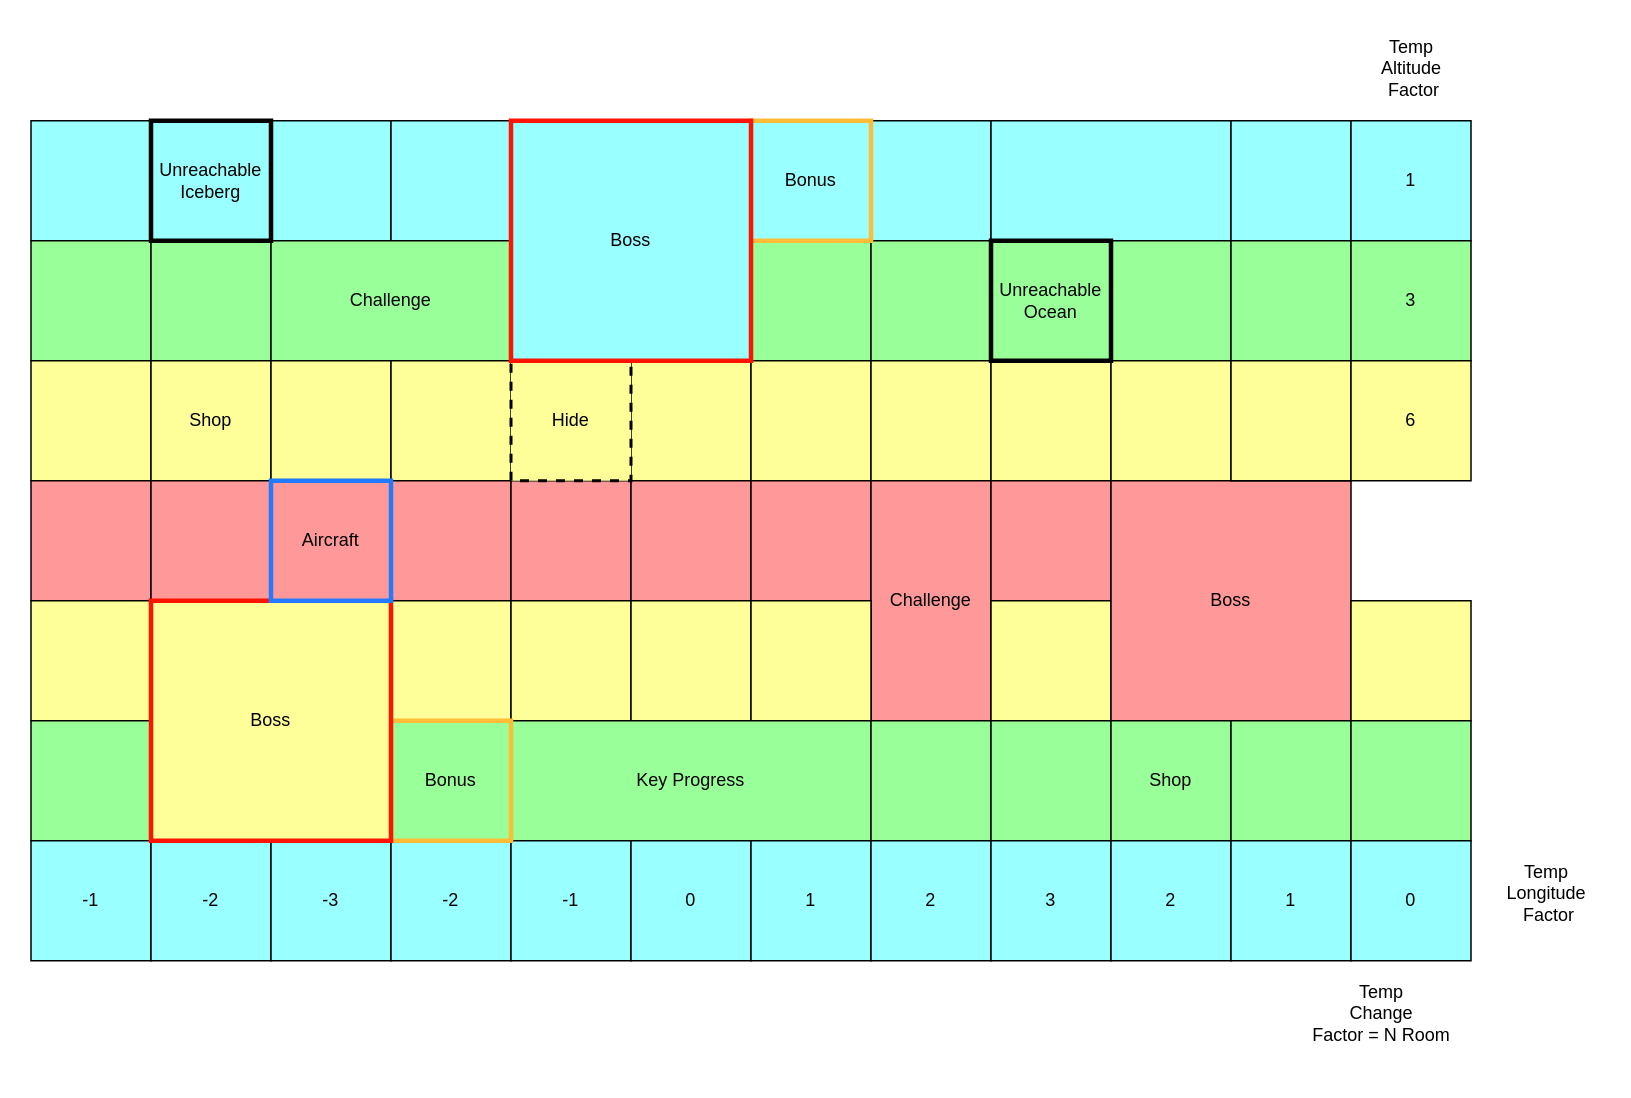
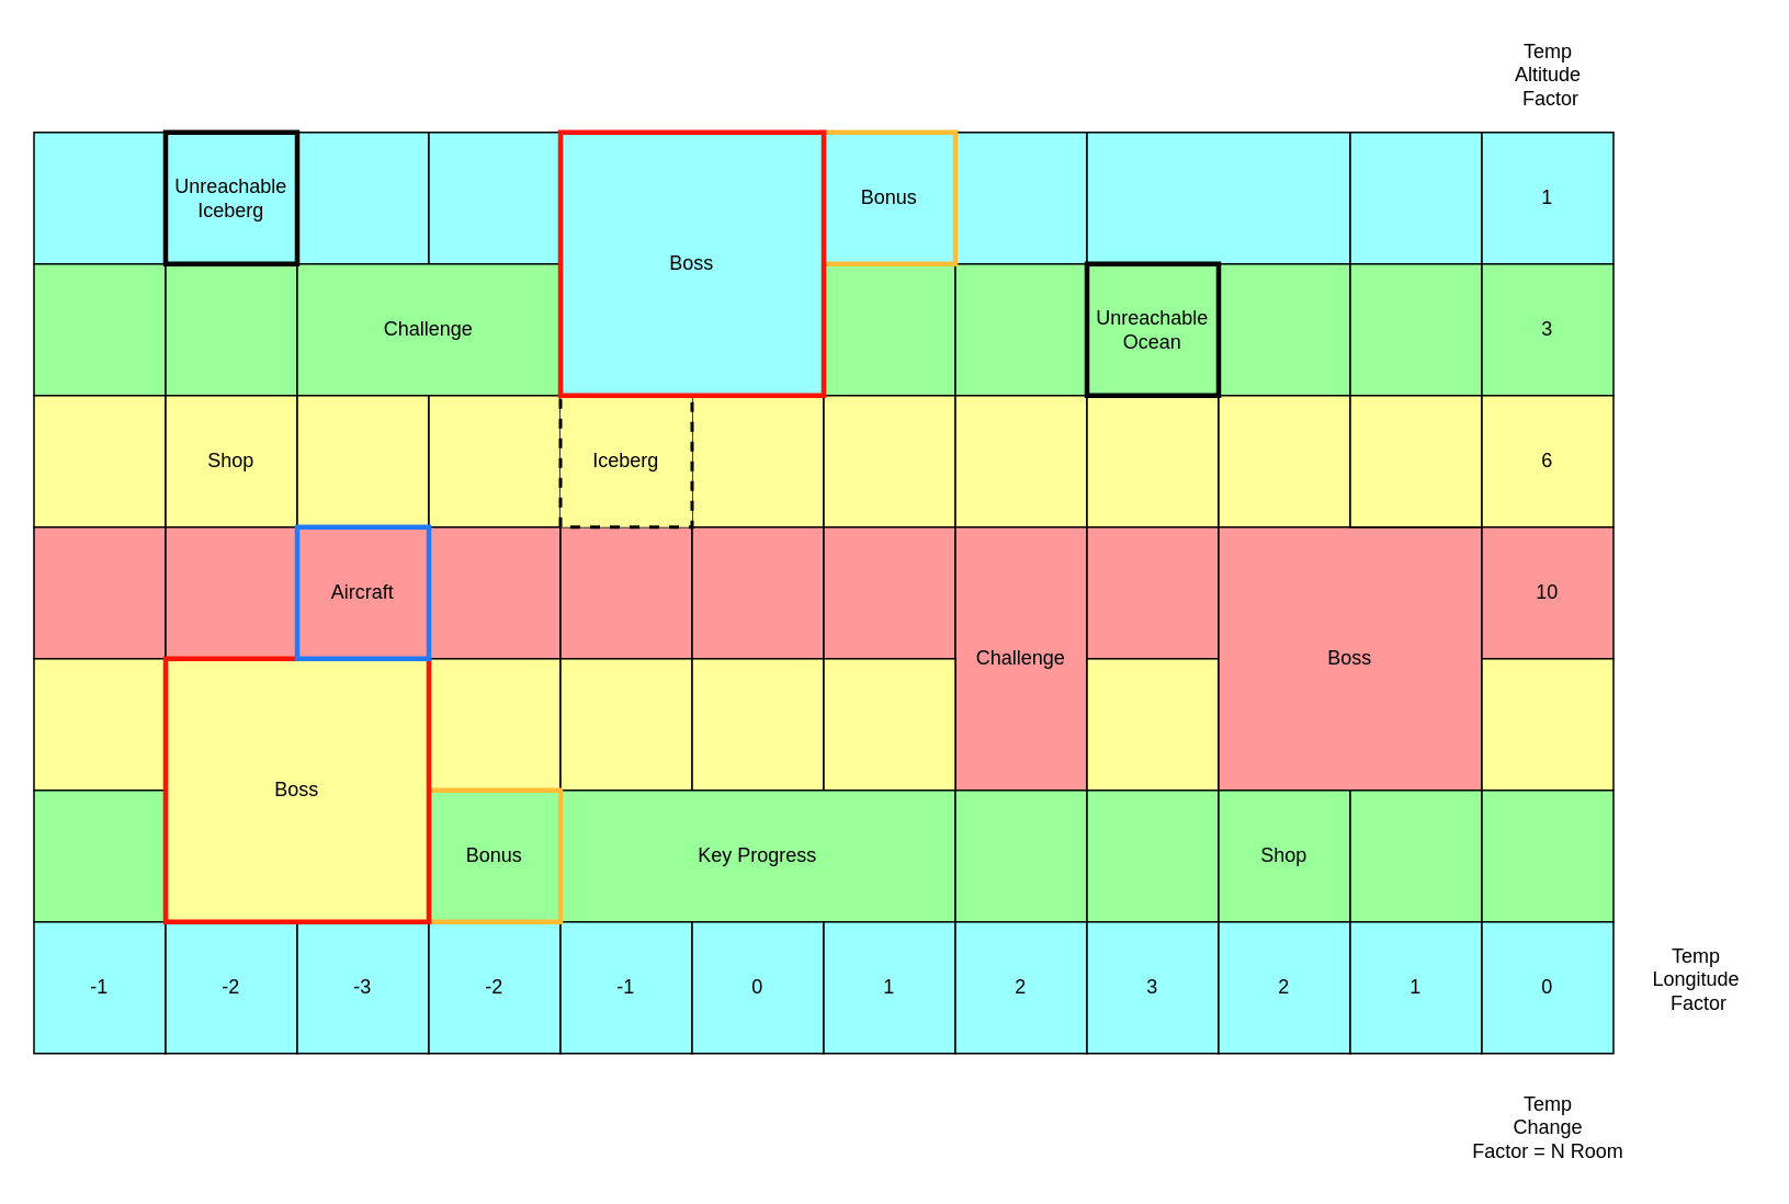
- <mxCell id="69" value="Hide" style="rounded=0;whiteSpace=wrap;html=1;fillColor=#FFFF99;dashed=1;strokeWidth=2;" vertex="1" parent="1"><mxGeometry x="340" y="240" width="80" height="80" as="geometry" /></mxCell>
+ <mxCell id="69" value="Iceberg" style="rounded=0;whiteSpace=wrap;html=1;fillColor=#FFFF99;dashed=1;strokeWidth=2;" vertex="1" parent="1"><mxGeometry x="340" y="240" width="80" height="80" as="geometry" /></mxCell>
+ <mxCell id="49" value="10" style="rounded=0;whiteSpace=wrap;html=1;fillColor=#FF9999;" vertex="1" parent="1"><mxGeometry x="900" y="320" width="80" height="80" as="geometry" /></mxCell>
- <mxCell id="66" value="Temp&lt;br&gt;Change&lt;br&gt;Factor = N Room" style="text;html=1;align=center;verticalAlign=middle;resizable=0;points=[];autosize=1;strokeColor=none;" vertex="1" parent="1"><mxGeometry x="865" y="650" width="110" height="50" as="geometry" /></mxCell>
+ <mxCell id="66" value="Temp&lt;br&gt;Change&lt;br&gt;Factor = N Room" style="text;html=1;align=center;verticalAlign=middle;resizable=0;points=[];autosize=1;strokeColor=none;" vertex="1" parent="1"><mxGeometry x="885" y="660" width="110" height="50" as="geometry" /></mxCell>
